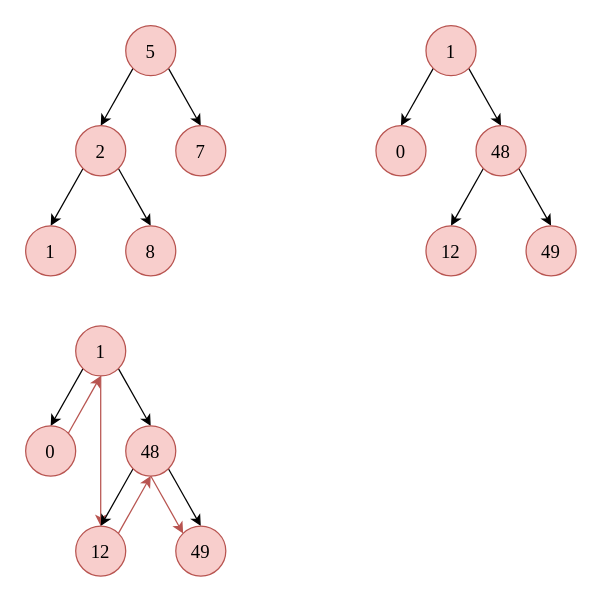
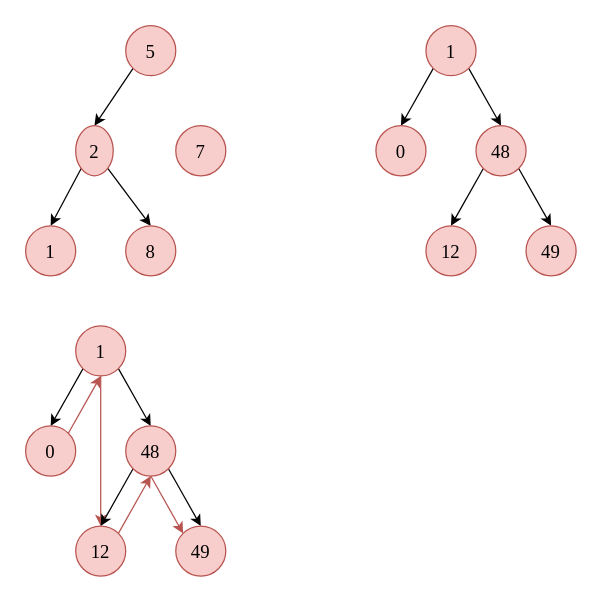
- <mxCell id="3" style="edgeStyle=none;rounded=0;orthogonalLoop=1;jettySize=auto;html=1;exitX=1;exitY=1;exitDx=0;exitDy=0;entryX=0.5;entryY=0;entryDx=0;entryDy=0;fontFamily=Comic Sans MS;fontSize=15;" edge="1" parent="1" source="4" target="8"><mxGeometry relative="1" as="geometry" /></mxCell>
- <mxCell id="7" value="&lt;font face=&quot;Comic Sans MS&quot; style=&quot;font-size: 15px&quot;&gt;2&lt;/font&gt;" style="ellipse;whiteSpace=wrap;html=1;aspect=fixed;fillColor=#f8cecc;strokeColor=#b85450;" vertex="1" parent="1"><mxGeometry x="60" y="100" width="40" height="40" as="geometry" /></mxCell>
+ <mxCell id="7" value="&lt;font face=&quot;Comic Sans MS&quot; style=&quot;font-size: 15px&quot;&gt;2&lt;/font&gt;" style="ellipse;whiteSpace=wrap;html=1;aspect=fixed;fillColor=#f8cecc;strokeColor=#b85450;" vertex="1" parent="1"><mxGeometry x="60" y="100" width="30" height="40" as="geometry" /></mxCell>
